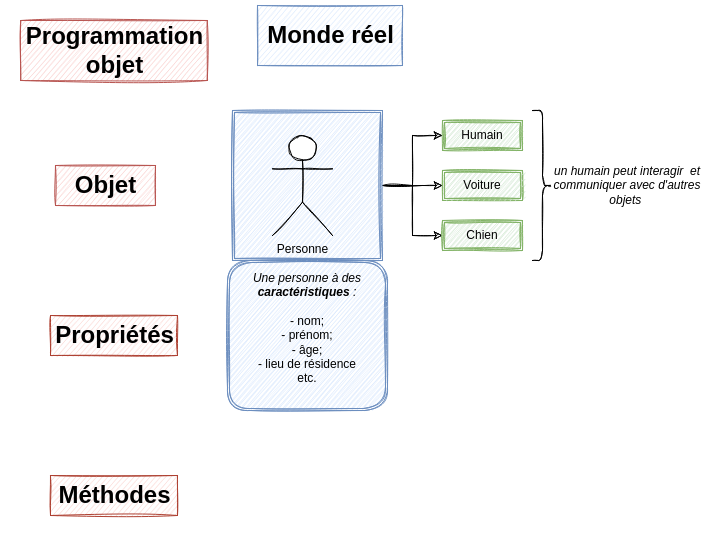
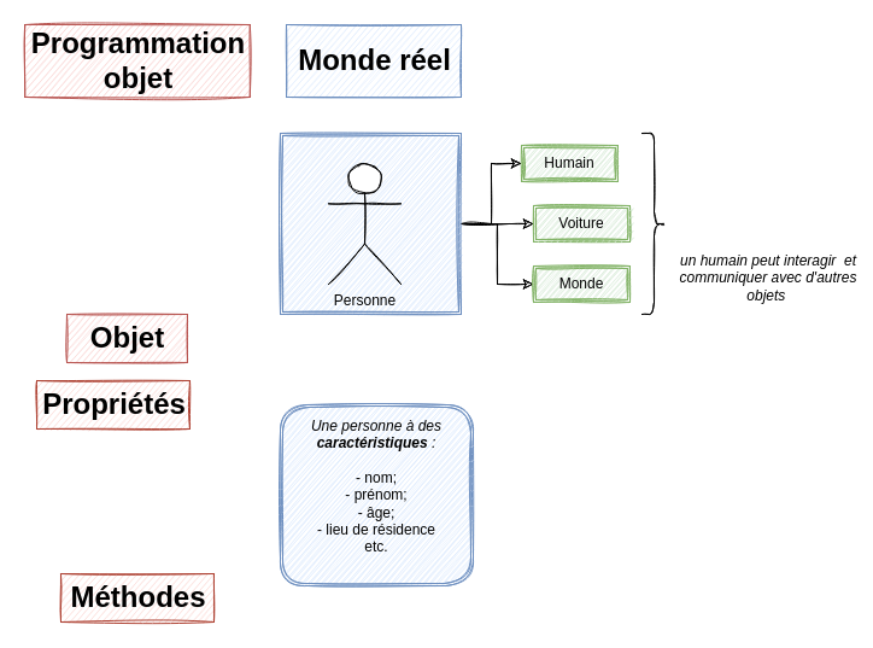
- <mxCell id="8" value="Monde réel" style="text;strokeColor=#6c8ebf;fillColor=#dae8fc;html=1;fontSize=24;fontStyle=1;verticalAlign=middle;align=center;sketch=1;" vertex="1" parent="1"><mxGeometry x="257" y="5" width="145" height="60" as="geometry" /></mxCell>
+ <mxCell id="8" value="Monde réel" style="text;strokeColor=#6c8ebf;fillColor=#dae8fc;html=1;fontSize=24;fontStyle=1;verticalAlign=middle;align=center;sketch=1;" vertex="1" parent="1"><mxGeometry x="237" y="20" width="145" height="60" as="geometry" /></mxCell>
- <mxCell id="13" value="Humain" style="shape=ext;double=1;rounded=0;whiteSpace=wrap;html=1;sketch=1;fillColor=#d5e8d4;strokeColor=#82b366;" vertex="1" parent="1"><mxGeometry x="442" y="120" width="80" height="30" as="geometry" /></mxCell>
+ <mxCell id="13" value="Humain" style="shape=ext;double=1;rounded=0;whiteSpace=wrap;html=1;sketch=1;fillColor=#d5e8d4;strokeColor=#82b366;" vertex="1" parent="1"><mxGeometry x="432" y="120" width="80" height="30" as="geometry" /></mxCell>
- <mxCell id="10" value="Objet" style="text;strokeColor=#b85450;fillColor=#f8cecc;html=1;fontSize=24;fontStyle=1;verticalAlign=middle;align=center;sketch=1;" vertex="1" parent="1"><mxGeometry x="55" y="165" width="100" height="40" as="geometry" /></mxCell>
+ <mxCell id="10" value="Objet" style="text;strokeColor=#b85450;fillColor=#f8cecc;html=1;fontSize=24;fontStyle=1;verticalAlign=middle;align=center;sketch=1;" vertex="1" parent="1"><mxGeometry x="55" y="260" width="100" height="40" as="geometry" /></mxCell>
- <mxCell id="17" value="&lt;i&gt;un humain peut interagir&amp;nbsp; et communiquer avec d'autres objets&amp;nbsp;&lt;/i&gt; " style="text;html=1;strokeColor=none;fillColor=none;align=center;verticalAlign=middle;whiteSpace=wrap;rounded=0;sketch=1;" vertex="1" parent="1"><mxGeometry x="552" y="152.5" width="150" height="65" as="geometry" /></mxCell>
+ <mxCell id="17" value="&lt;i&gt;un humain peut interagir&amp;nbsp; et communiquer avec d'autres objets&amp;nbsp;&lt;/i&gt; " style="text;html=1;strokeColor=none;fillColor=none;align=center;verticalAlign=middle;whiteSpace=wrap;rounded=0;sketch=1;" vertex="1" parent="1"><mxGeometry x="562" y="197.5" width="150" height="65" as="geometry" /></mxCell>
- <mxCell id="15" value="Chien" style="shape=ext;double=1;rounded=0;whiteSpace=wrap;html=1;sketch=1;fillColor=#d5e8d4;strokeColor=#82b366;" vertex="1" parent="1"><mxGeometry x="442" y="220" width="80" height="30" as="geometry" /></mxCell>
+ <mxCell id="15" value="Monde" style="shape=ext;double=1;rounded=0;whiteSpace=wrap;html=1;sketch=1;fillColor=#d5e8d4;strokeColor=#82b366;" vertex="1" parent="1"><mxGeometry x="442" y="220" width="80" height="30" as="geometry" /></mxCell>
- <mxCell id="11" value="Propriétés" style="text;strokeColor=#ae4132;fillColor=#fad9d5;html=1;fontSize=24;fontStyle=1;verticalAlign=middle;align=center;sketch=1;" vertex="1" parent="1"><mxGeometry x="50" y="315" width="127" height="40" as="geometry" /></mxCell>
+ <mxCell id="11" value="Propriétés" style="text;strokeColor=#ae4132;fillColor=#fad9d5;html=1;fontSize=24;fontStyle=1;verticalAlign=middle;align=center;sketch=1;" vertex="1" parent="1"><mxGeometry x="30" y="315" width="127" height="40" as="geometry" /></mxCell>
- <mxCell id="7" value="&lt;div&gt;&lt;i&gt;Une personne à des &lt;b&gt;caractéristiques&lt;/b&gt; :&lt;/i&gt;&lt;/div&gt;&lt;div&gt;&lt;br&gt;&lt;/div&gt;&lt;div&gt;- nom;&lt;/div&gt;&lt;div&gt;- prénom;&lt;/div&gt;&lt;div&gt;- âge;&lt;/div&gt;&lt;div&gt;- lieu de résidence&lt;br&gt;&lt;/div&gt;&lt;div&gt;etc.&lt;br&gt;&lt;/div&gt;&lt;div&gt;&lt;br&gt;&lt;/div&gt;" style="shape=ext;double=1;rounded=1;whiteSpace=wrap;html=1;sketch=1;fillColor=#dae8fc;strokeColor=#6c8ebf;" vertex="1" parent="1"><mxGeometry x="227" y="260" width="160" height="150" as="geometry" /></mxCell>
+ <mxCell id="7" value="&lt;div&gt;&lt;i&gt;Une personne à des &lt;b&gt;caractéristiques&lt;/b&gt; :&lt;/i&gt;&lt;/div&gt;&lt;div&gt;&lt;br&gt;&lt;/div&gt;&lt;div&gt;- nom;&lt;/div&gt;&lt;div&gt;- prénom;&lt;/div&gt;&lt;div&gt;- âge;&lt;/div&gt;&lt;div&gt;- lieu de résidence&lt;br&gt;&lt;/div&gt;&lt;div&gt;etc.&lt;br&gt;&lt;/div&gt;&lt;div&gt;&lt;br&gt;&lt;/div&gt;" style="shape=ext;double=1;rounded=1;whiteSpace=wrap;html=1;sketch=1;fillColor=#dae8fc;strokeColor=#6c8ebf;" vertex="1" parent="1"><mxGeometry x="232" y="335" width="160" height="150" as="geometry" /></mxCell>
